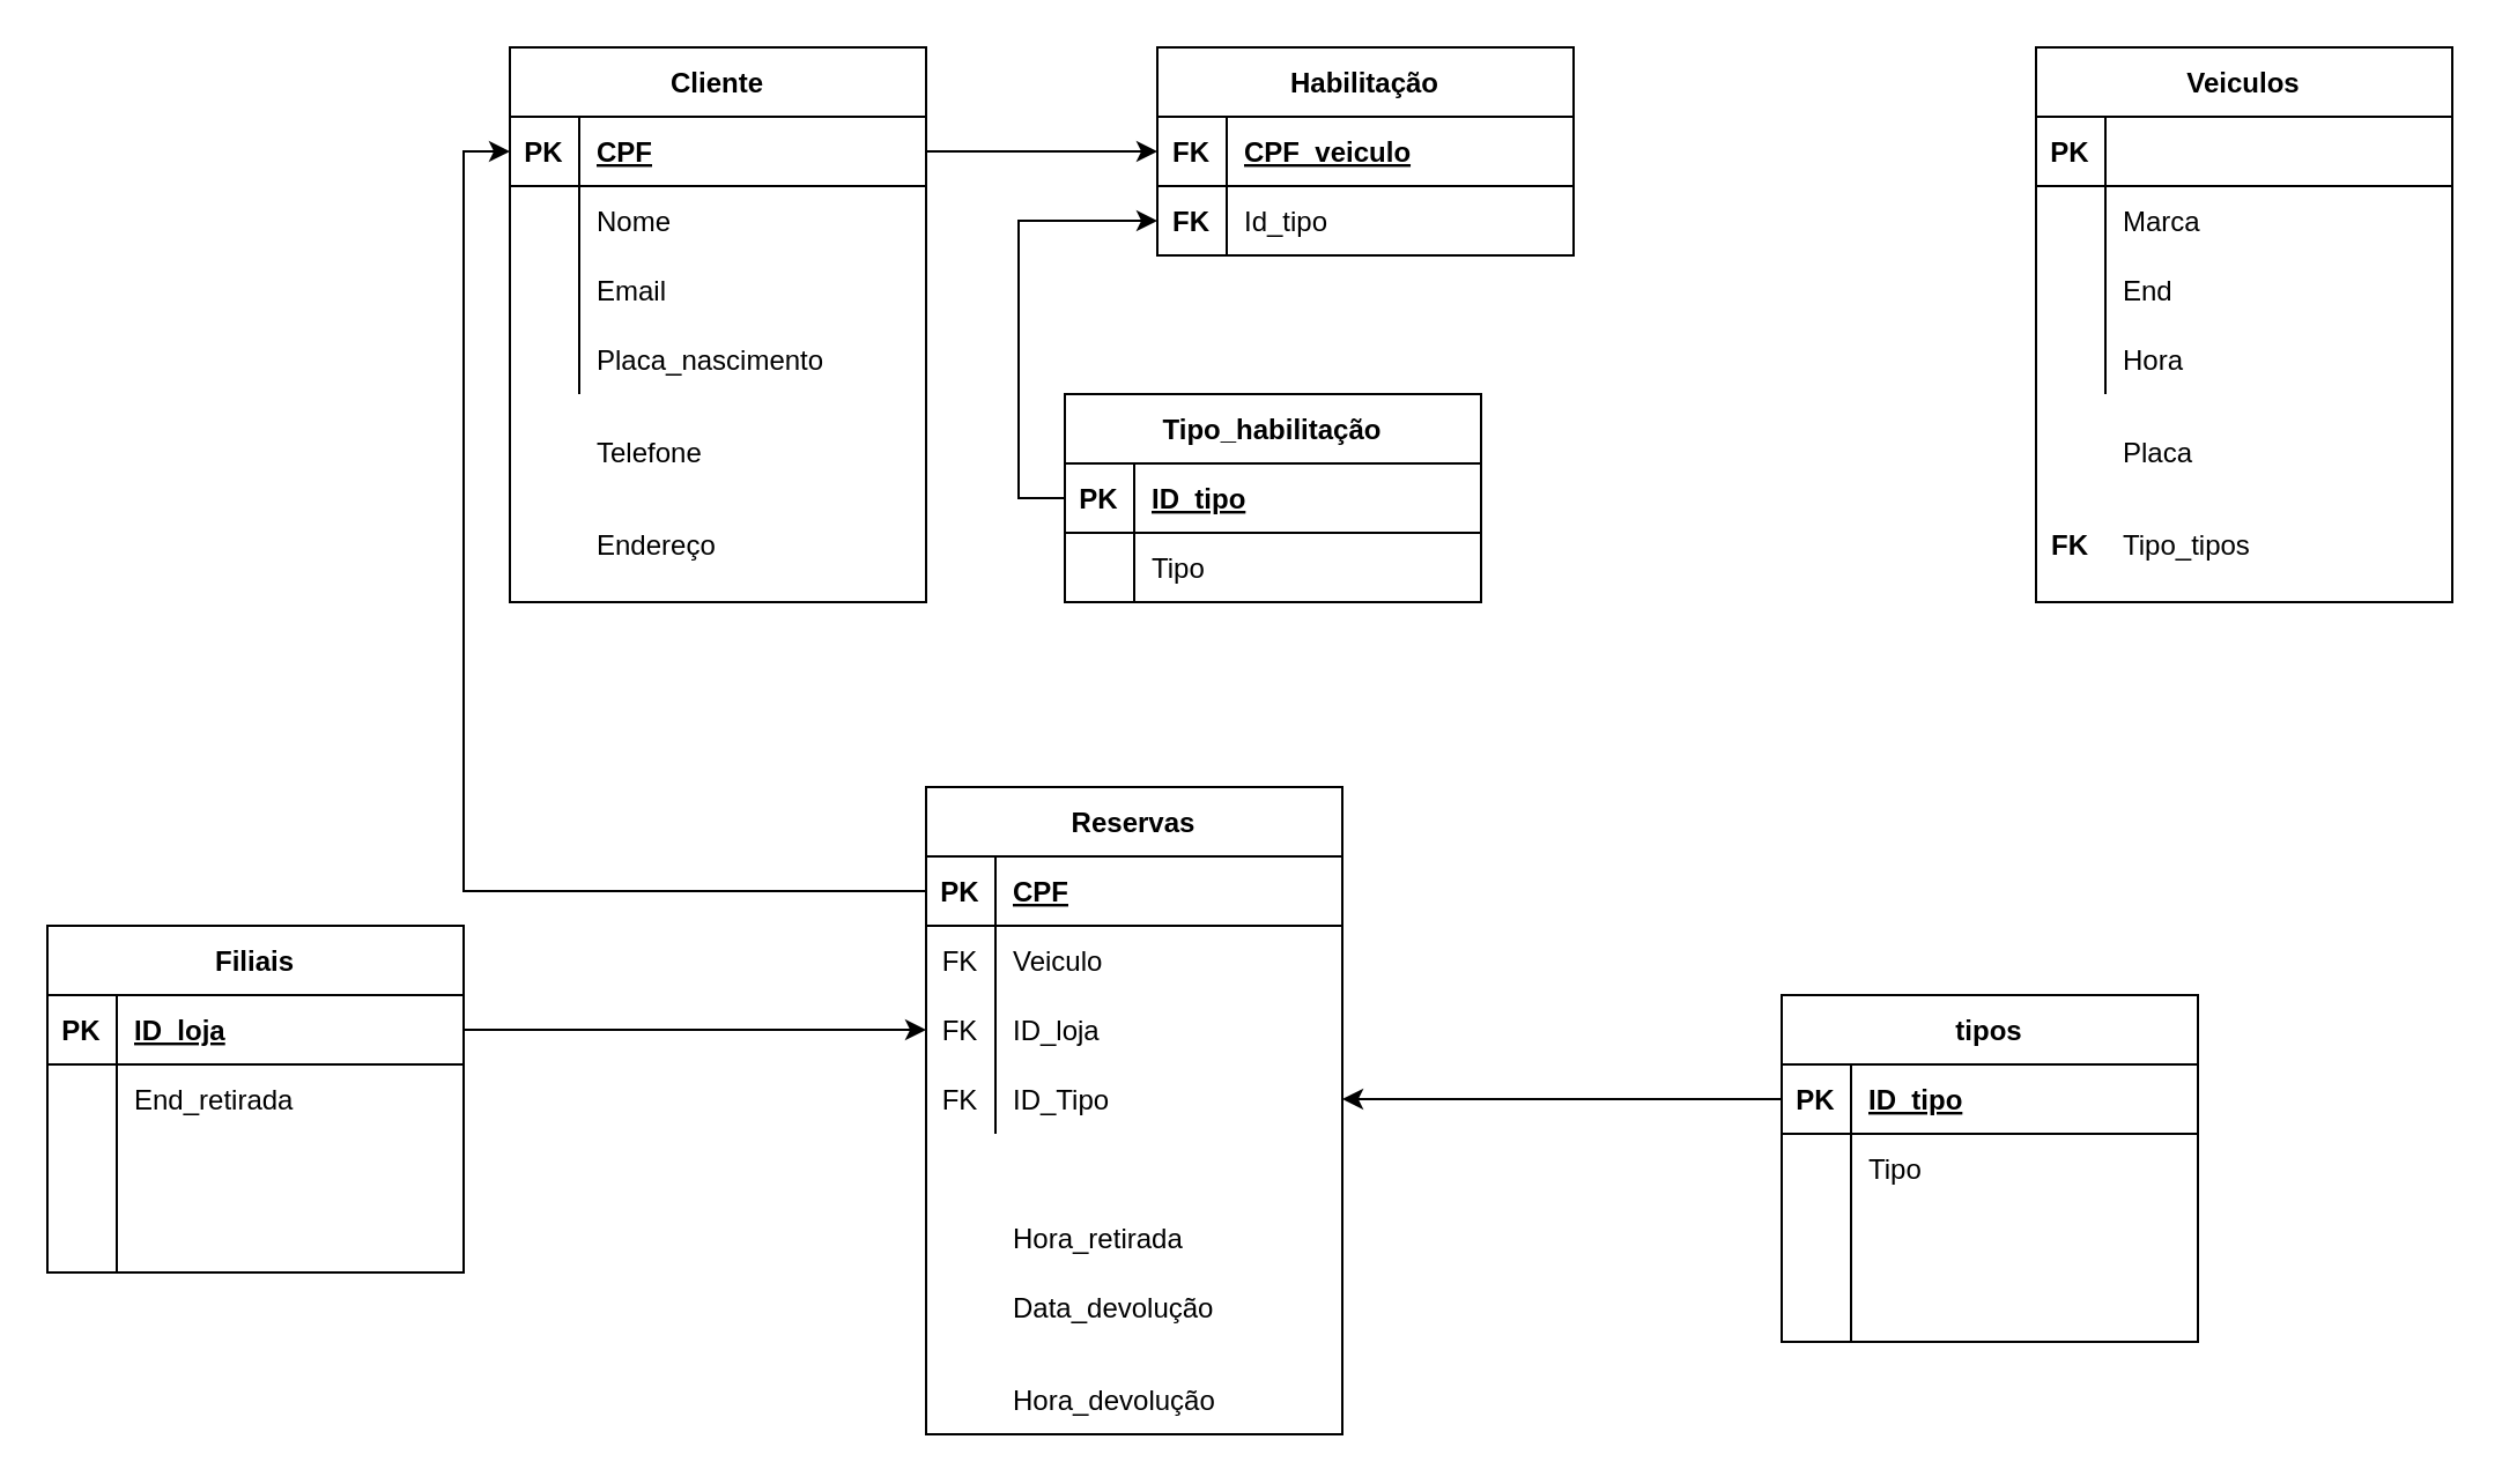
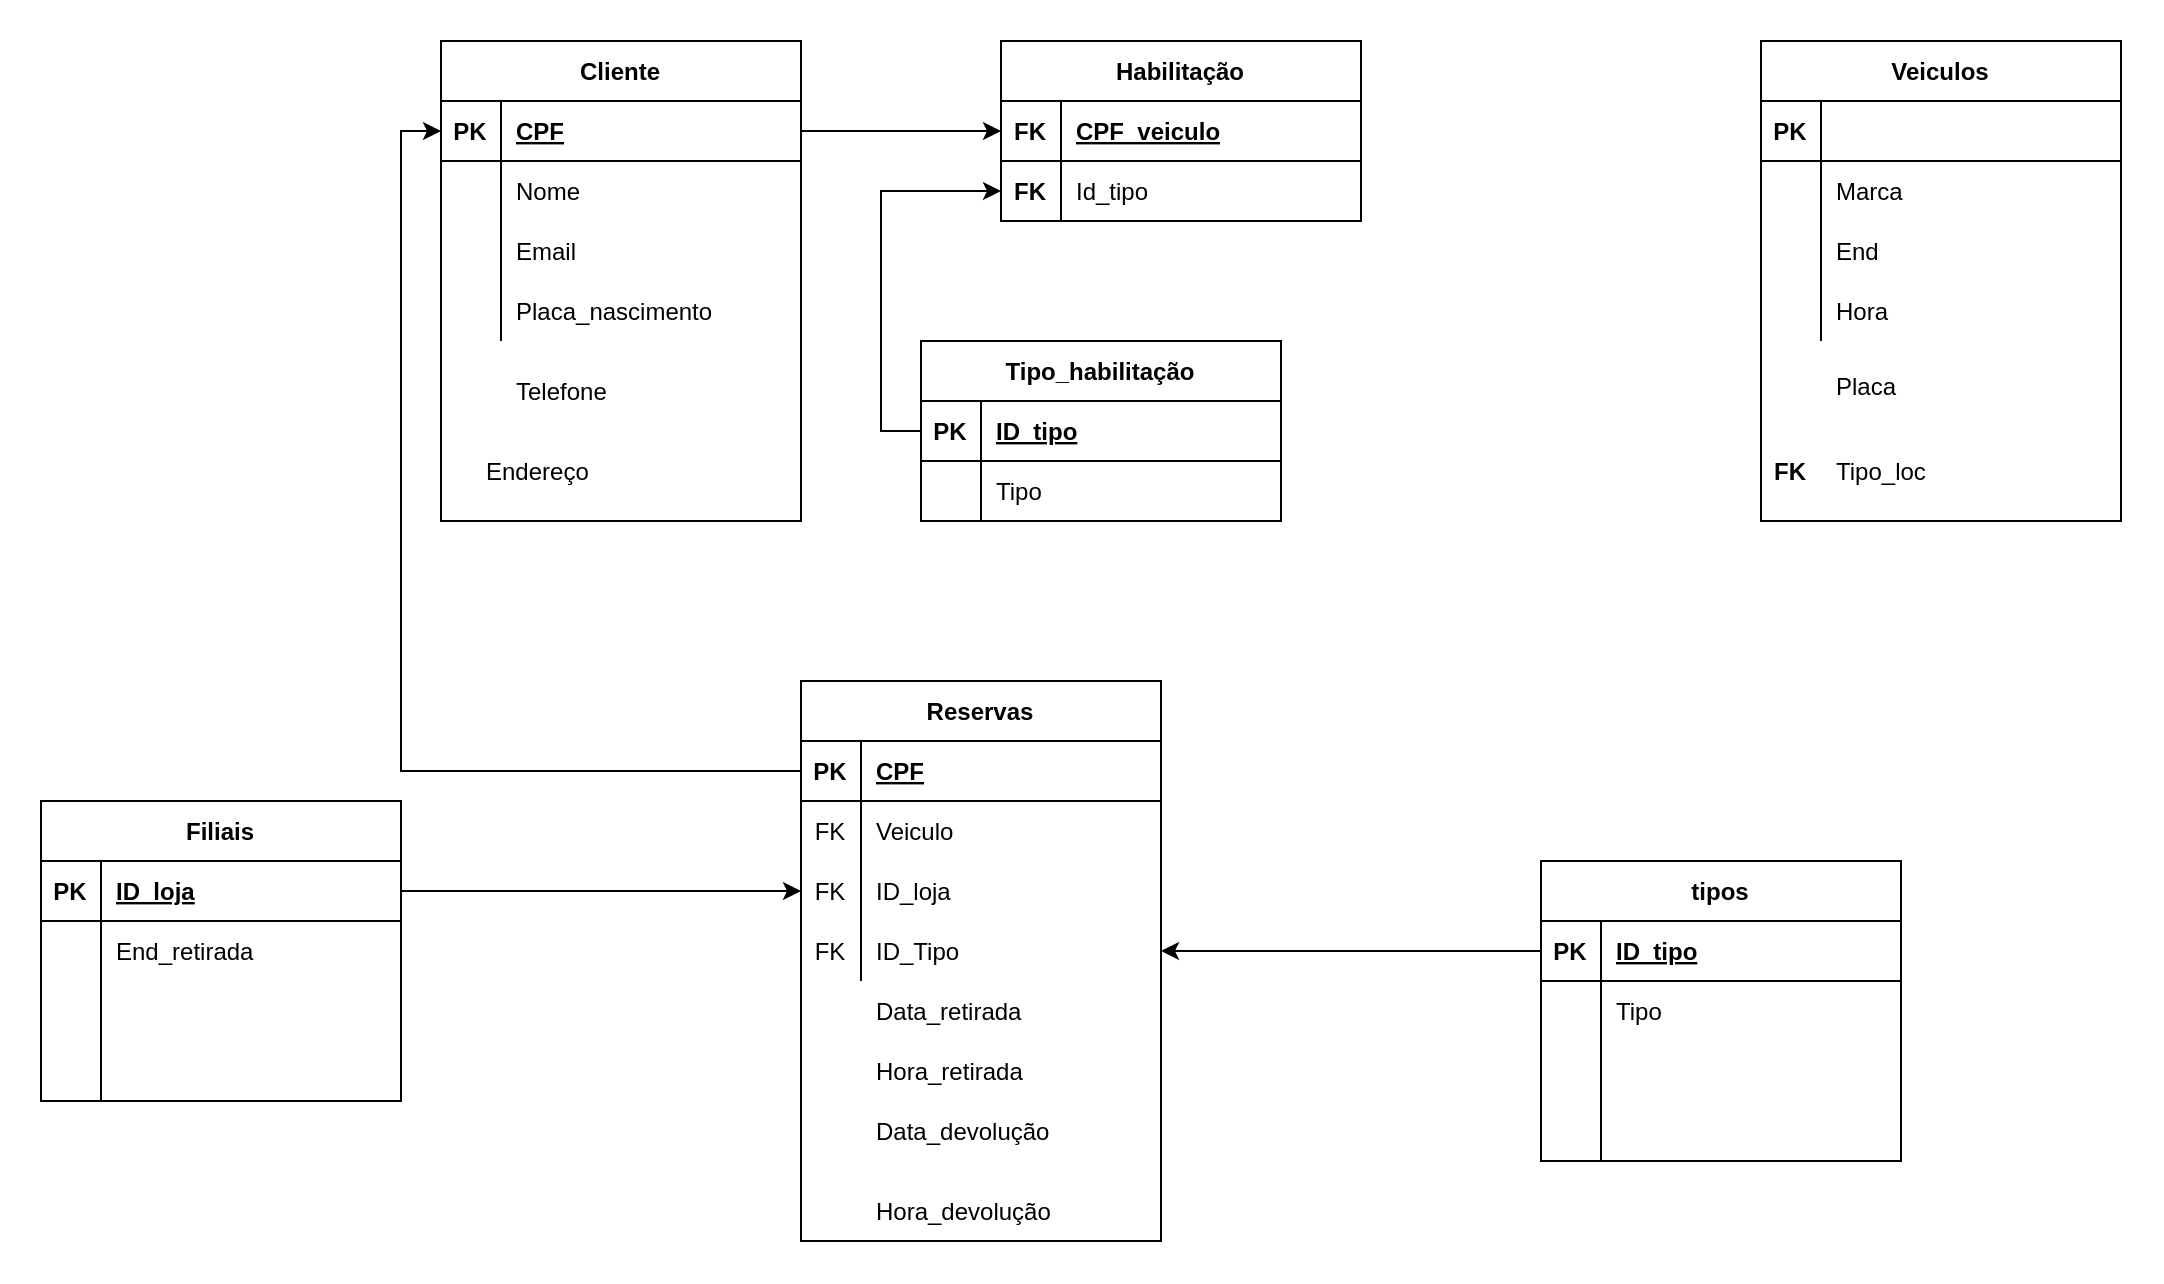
- <mxCell id="38" value="Placa" style="shape=partialRectangle;connectable=0;fillColor=none;top=0;left=0;bottom=0;right=0;align=left;spacingLeft=6;overflow=hidden;" vertex="1" parent="1"><mxGeometry x="910" y="180" width="150" height="30" as="geometry"><mxRectangle width="150" height="30" as="alternateBounds" /></mxGeometry></mxCell>
+ <mxCell id="38" value="Placa" style="shape=partialRectangle;connectable=0;fillColor=none;top=0;left=0;bottom=0;right=0;align=left;spacingLeft=6;overflow=hidden;" vertex="1" parent="1"><mxGeometry x="910" y="180" width="120" height="25" as="geometry"><mxRectangle width="150" height="30" as="alternateBounds" /></mxGeometry></mxCell>
- <mxCell id="18" value="Endereço" style="shape=partialRectangle;connectable=0;fillColor=none;top=0;left=0;bottom=0;right=0;align=left;spacingLeft=6;overflow=hidden;" vertex="1" parent="1"><mxGeometry x="250" y="220" width="150" height="30" as="geometry"><mxRectangle width="150" height="30" as="alternateBounds" /></mxGeometry></mxCell>
+ <mxCell id="18" value="Endereço" style="shape=partialRectangle;connectable=0;fillColor=none;top=0;left=0;bottom=0;right=0;align=left;spacingLeft=6;overflow=hidden;" vertex="1" parent="1"><mxGeometry x="235" y="220" width="150" height="30" as="geometry"><mxRectangle width="150" height="30" as="alternateBounds" /></mxGeometry></mxCell>
- <mxCell id="39" value="Tipo_tipos" style="shape=partialRectangle;connectable=0;fillColor=none;top=0;left=0;bottom=0;right=0;align=left;spacingLeft=6;overflow=hidden;" vertex="1" parent="1"><mxGeometry x="910" y="220" width="150" height="30" as="geometry"><mxRectangle width="150" height="30" as="alternateBounds" /></mxGeometry></mxCell>
+ <mxCell id="39" value="Tipo_loc" style="shape=partialRectangle;connectable=0;fillColor=none;top=0;left=0;bottom=0;right=0;align=left;spacingLeft=6;overflow=hidden;" vertex="1" parent="1"><mxGeometry x="910" y="220" width="150" height="30" as="geometry"><mxRectangle width="150" height="30" as="alternateBounds" /></mxGeometry></mxCell>
+ <mxCell id="94" value="Data_retirada" style="shape=partialRectangle;connectable=0;fillColor=none;top=0;left=0;bottom=0;right=0;align=left;spacingLeft=6;overflow=hidden;" vertex="1" parent="1"><mxGeometry x="430" y="490" width="150" height="30" as="geometry"><mxRectangle width="150" height="30" as="alternateBounds" /></mxGeometry></mxCell>
